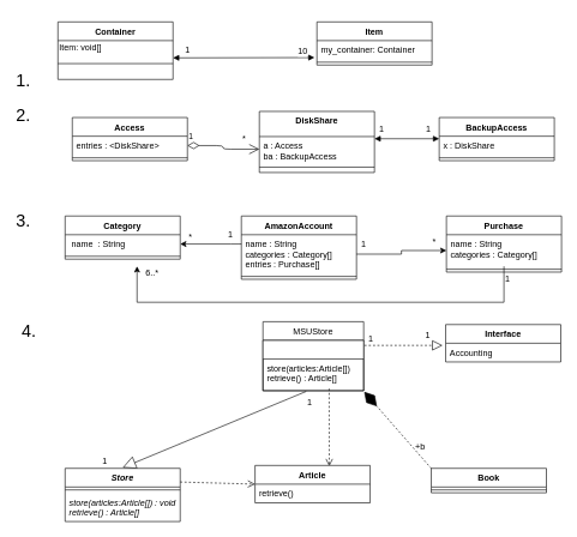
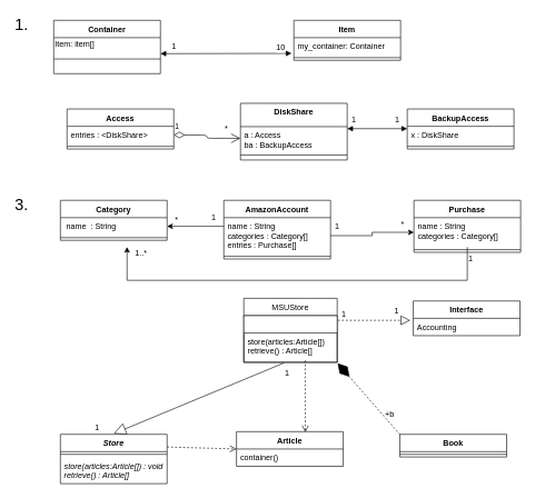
- <mxCell id="3" value="Item: void[]" style="text;html=1;resizable=0;points=[];autosize=1;align=left;verticalAlign=top;spacingTop=-4;" parent="2" vertex="1"><mxGeometry y="26" width="160" height="10" as="geometry" /></mxCell>
+ <mxCell id="3" value="Item: item[]" style="text;html=1;resizable=0;points=[];autosize=1;align=left;verticalAlign=top;spacingTop=-4;" parent="2" vertex="1"><mxGeometry y="26" width="160" height="10" as="geometry" /></mxCell>
- <mxCell id="11" value="&lt;font style=&quot;font-size: 24px&quot;&gt;1.&lt;/font&gt;" style="text;html=1;resizable=0;points=[];autosize=1;align=left;verticalAlign=top;spacingTop=-4;" parent="1" vertex="1"><mxGeometry x="20" y="95" width="40" height="20" as="geometry" /></mxCell>
+ <mxCell id="11" value="&lt;font style=&quot;font-size: 24px&quot;&gt;1.&lt;/font&gt;" style="text;html=1;resizable=0;points=[];autosize=1;align=left;verticalAlign=top;spacingTop=-4;" parent="1" vertex="1"><mxGeometry x="20" y="20" width="40" height="20" as="geometry" /></mxCell>
- <mxCell id="12" value="&lt;font style=&quot;font-size: 24px&quot;&gt;2.&lt;/font&gt;" style="text;html=1;resizable=0;points=[];autosize=1;align=left;verticalAlign=top;spacingTop=-4;" parent="1" vertex="1"><mxGeometry x="20" y="143" width="40" height="20" as="geometry" /></mxCell>
- <mxCell id="52" value="6..*" style="text;html=1;resizable=0;points=[];autosize=1;align=left;verticalAlign=top;spacingTop=-4;" parent="1" vertex="1"><mxGeometry x="200" y="370" width="30" height="20" as="geometry" /></mxCell>
+ <mxCell id="52" value="1..*" style="text;html=1;resizable=0;points=[];autosize=1;align=left;verticalAlign=top;spacingTop=-4;" parent="1" vertex="1"><mxGeometry x="200" y="370" width="30" height="20" as="geometry" /></mxCell>
- <mxCell id="36" value="&lt;font style=&quot;font-size: 24px&quot;&gt;4.&lt;/font&gt;" style="text;html=1;strokeColor=none;fillColor=none;align=center;verticalAlign=middle;whiteSpace=wrap;rounded=0;" parent="1" vertex="1"><mxGeometry x="20" y="450" width="40" height="20" as="geometry" /></mxCell>
- <mxCell id="65" value="retrieve()" style="text;strokeColor=none;fillColor=none;align=left;verticalAlign=top;spacingLeft=4;spacingRight=4;overflow=hidden;rotatable=0;points=[[0,0.5],[1,0.5]];portConstraint=eastwest;" parent="64" vertex="1"><mxGeometry y="26" width="160" height="26" as="geometry" /></mxCell>
+ <mxCell id="65" value="container()" style="text;strokeColor=none;fillColor=none;align=left;verticalAlign=top;spacingLeft=4;spacingRight=4;overflow=hidden;rotatable=0;points=[[0,0.5],[1,0.5]];portConstraint=eastwest;" parent="64" vertex="1"><mxGeometry y="26" width="160" height="26" as="geometry" /></mxCell>
